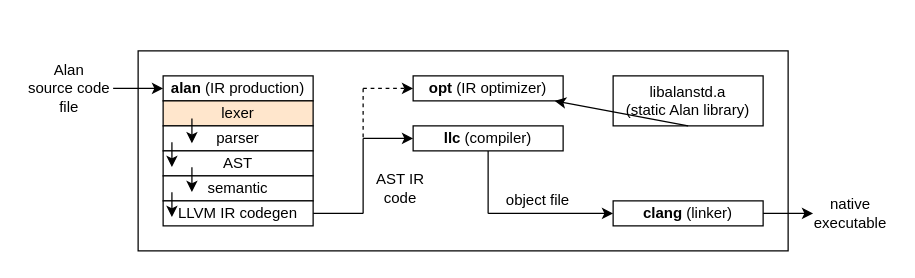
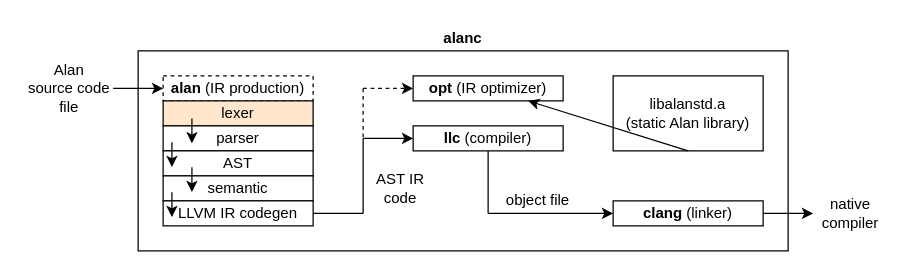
+ <mxCell id="29" value="&lt;b&gt;alanc&lt;/b&gt;" style="text;html=1;strokeColor=none;fillColor=none;align=center;verticalAlign=middle;whiteSpace=wrap;rounded=0;" vertex="1" parent="1"><mxGeometry x="350" y="20" width="40" height="20" as="geometry" /></mxCell>
- <mxCell id="3" value="&lt;b&gt;alan&lt;/b&gt; (IR production)" style="rounded=0;whiteSpace=wrap;html=1;" vertex="1" parent="1"><mxGeometry x="130" y="60" width="120" height="20" as="geometry" /></mxCell>
+ <mxCell id="3" value="&lt;b&gt;alan&lt;/b&gt; (IR production)" style="rounded=0;whiteSpace=wrap;html=1;dashed=1;" vertex="1" parent="1"><mxGeometry x="130" y="60" width="120" height="20" as="geometry" /></mxCell>
- <mxCell id="21" value="&lt;div&gt;libalanstd.a&lt;/div&gt;(static Alan library)" style="rounded=0;whiteSpace=wrap;html=1;" vertex="1" parent="1"><mxGeometry x="490" y="60" width="120" height="40" as="geometry" /></mxCell>
+ <mxCell id="21" value="&lt;div&gt;libalanstd.a&lt;/div&gt;(static Alan library)" style="rounded=0;whiteSpace=wrap;html=1;" vertex="1" parent="1"><mxGeometry x="490" y="60" width="120" height="60" as="geometry" /></mxCell>
- <mxCell id="28" value="&lt;div&gt;native&lt;/div&gt;&lt;div&gt;executable&lt;br&gt;&lt;/div&gt;" style="text;html=1;strokeColor=none;fillColor=none;align=center;verticalAlign=middle;whiteSpace=wrap;rounded=0;" vertex="1" parent="1"><mxGeometry x="650" y="160" width="60" height="20" as="geometry" /></mxCell>
+ <mxCell id="28" value="&lt;div&gt;native&lt;/div&gt;&lt;div&gt;compiler&lt;br&gt;&lt;/div&gt;" style="text;html=1;strokeColor=none;fillColor=none;align=center;verticalAlign=middle;whiteSpace=wrap;rounded=0;" vertex="1" parent="1"><mxGeometry x="650" y="160" width="60" height="20" as="geometry" /></mxCell>
